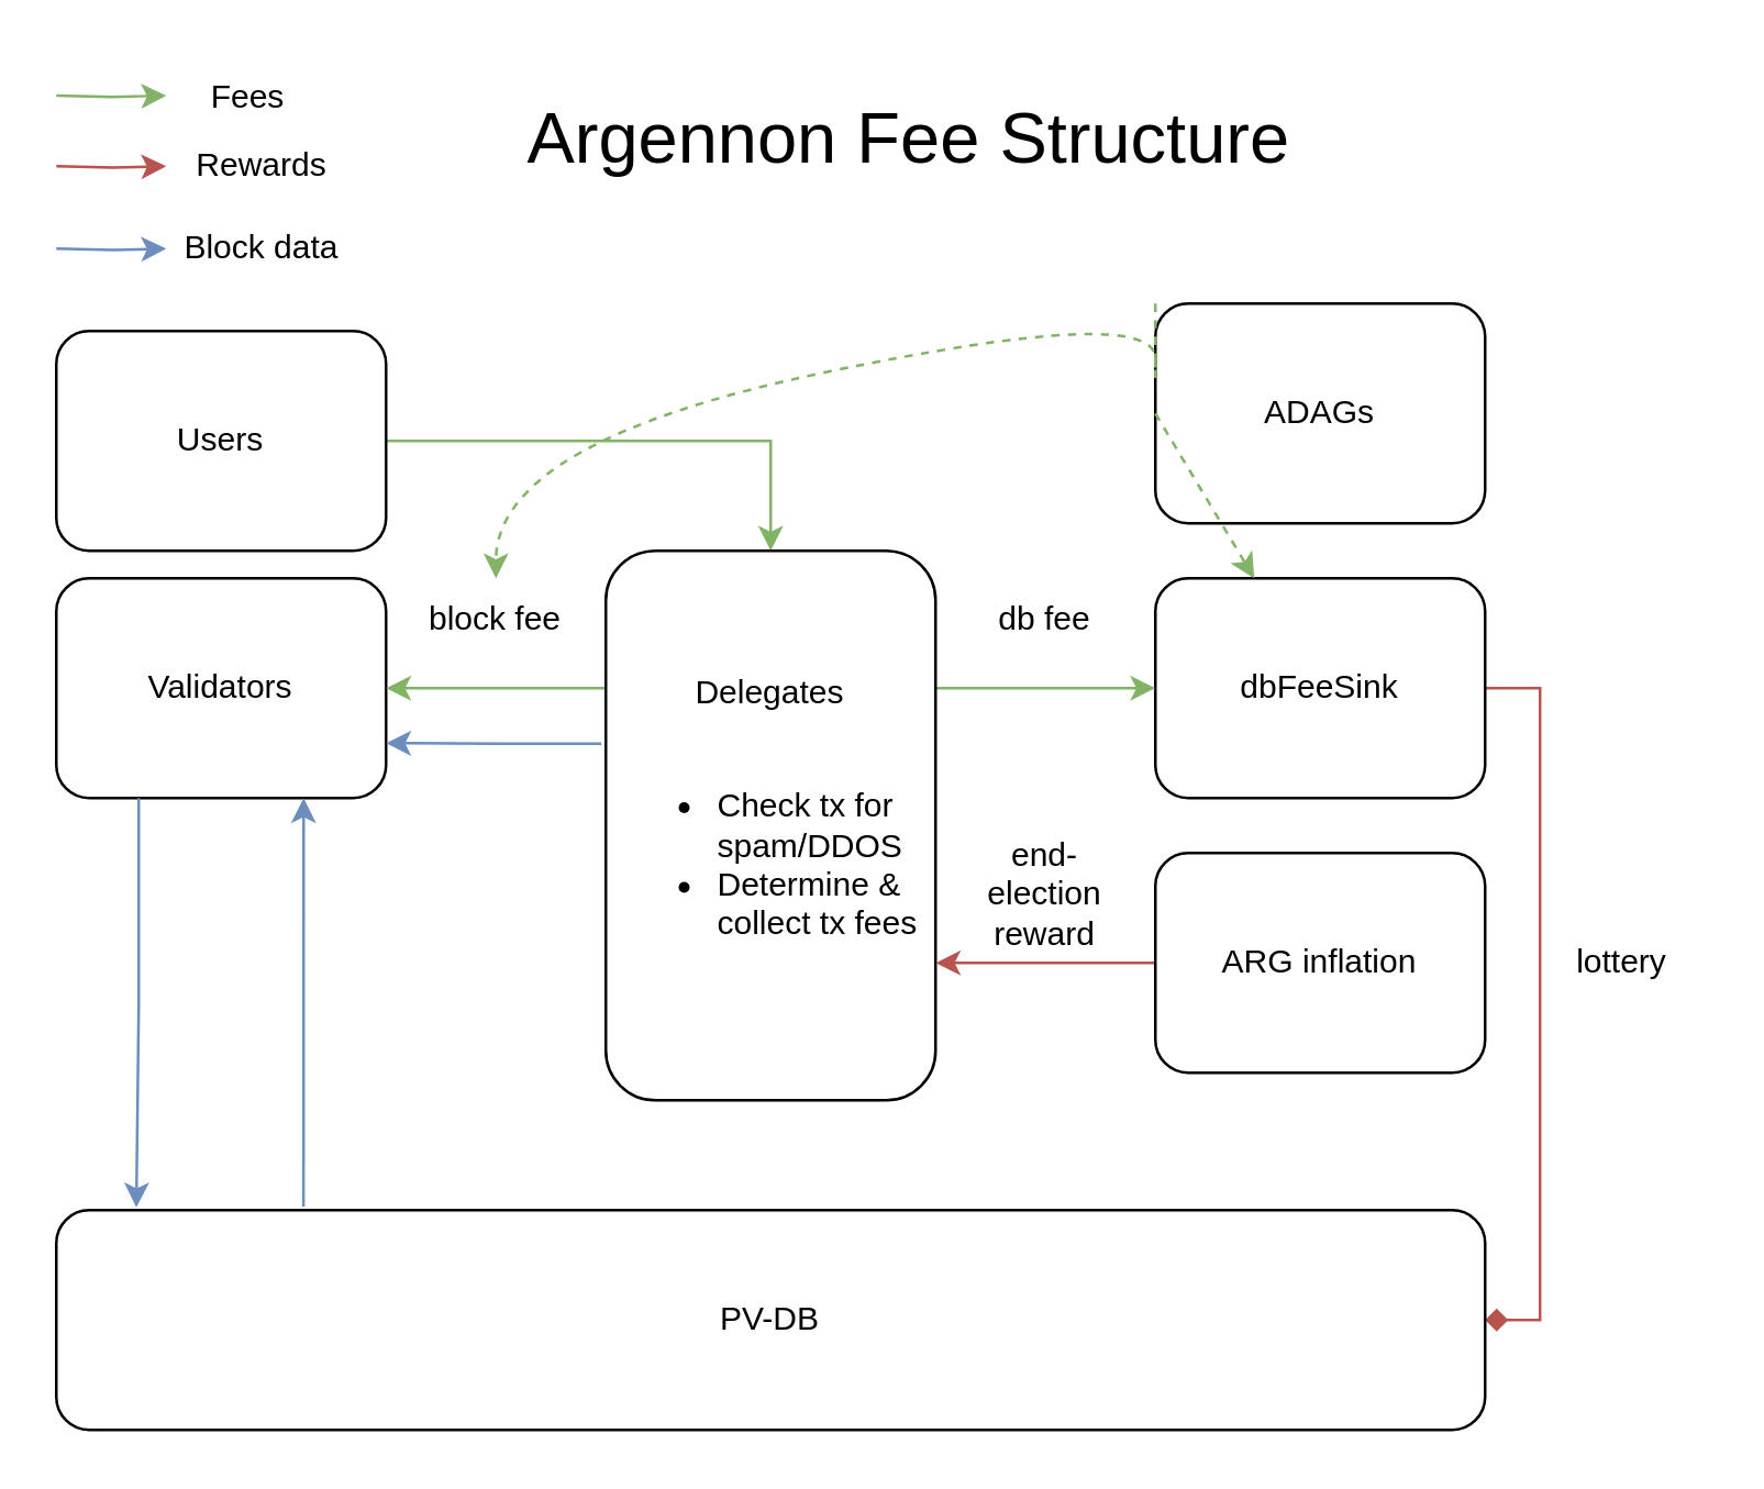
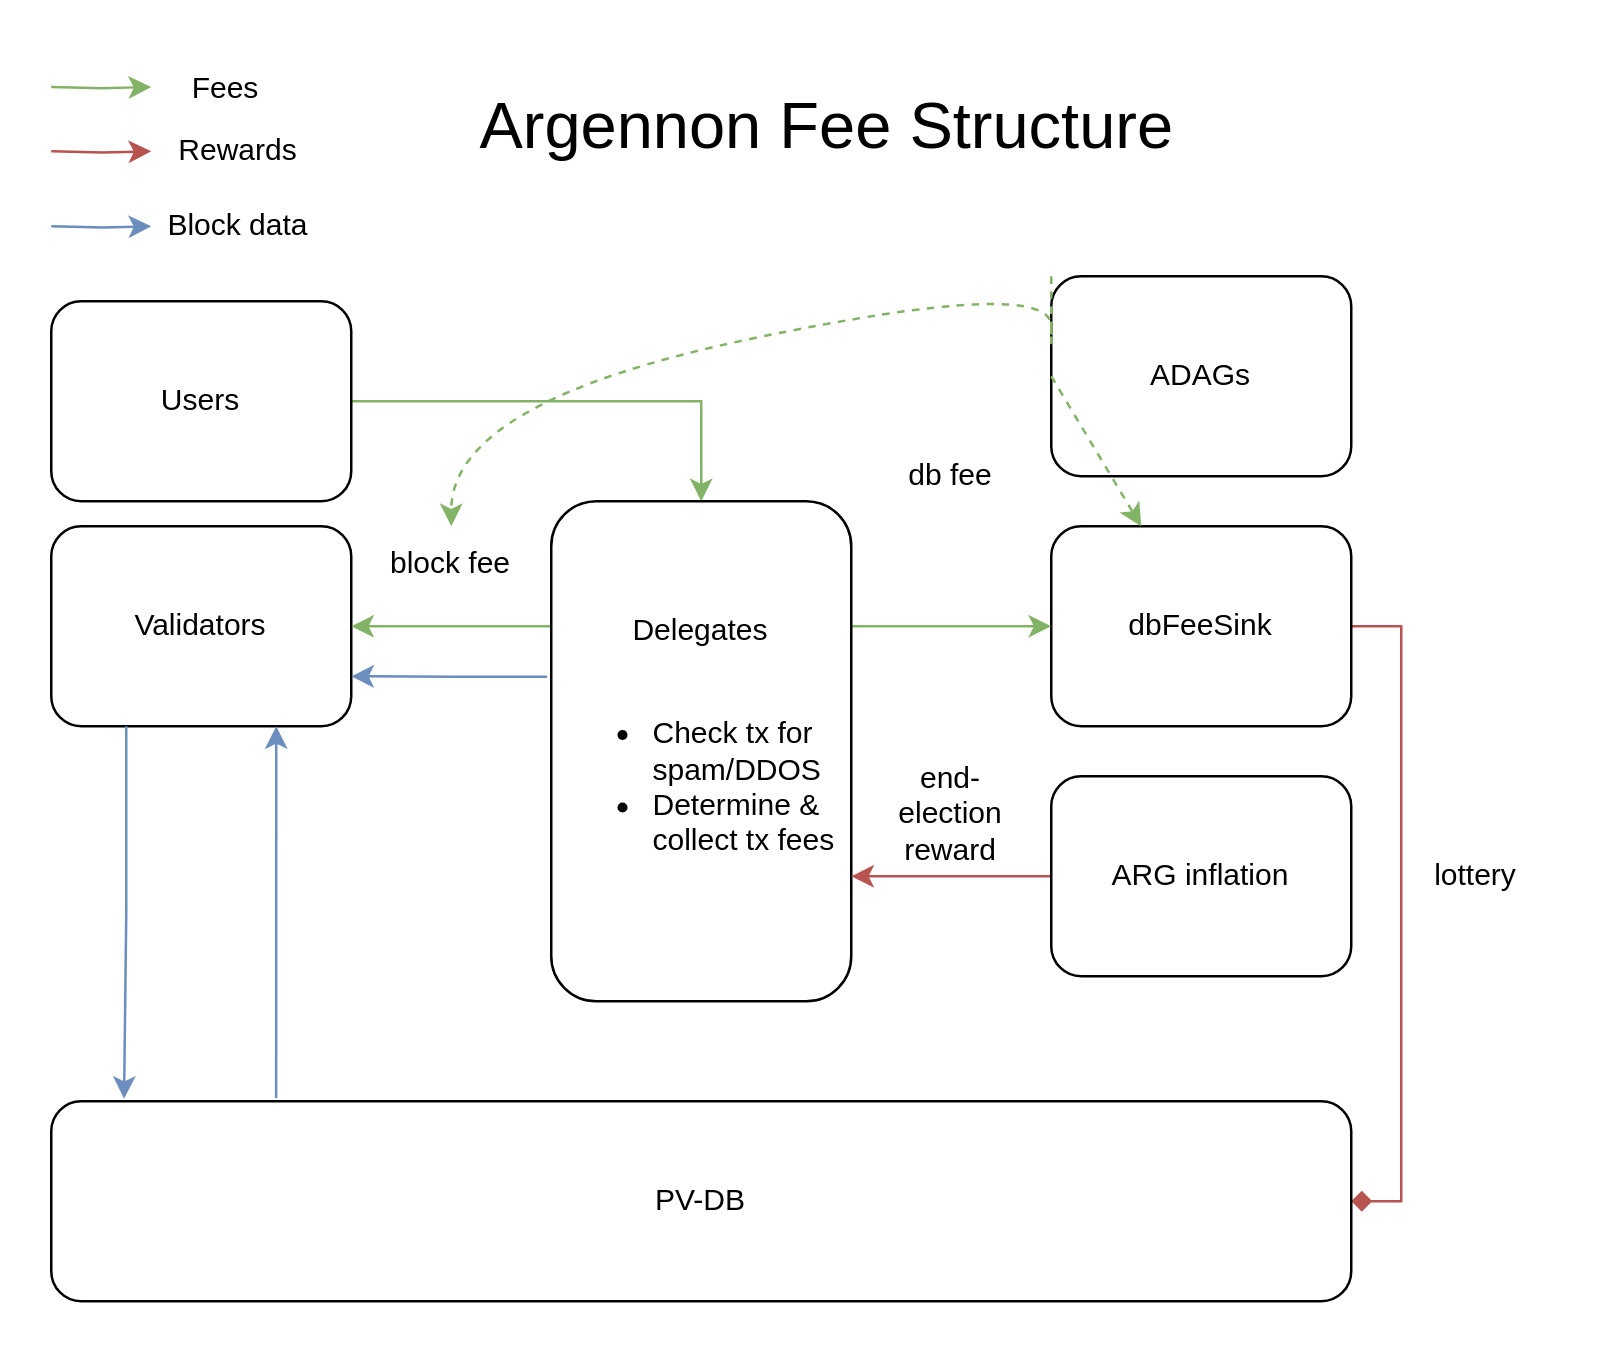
- <mxCell id="12" value="db fee" style="text;html=1;strokeColor=none;fillColor=none;align=center;verticalAlign=middle;whiteSpace=wrap;rounded=0;" parent="1" vertex="1"><mxGeometry x="350" y="210" width="60" height="30" as="geometry" /></mxCell>
+ <mxCell id="12" value="db fee" style="text;html=1;strokeColor=none;fillColor=none;align=center;verticalAlign=middle;whiteSpace=wrap;rounded=0;" parent="1" vertex="1"><mxGeometry x="350" y="175" width="60" height="30" as="geometry" /></mxCell>
